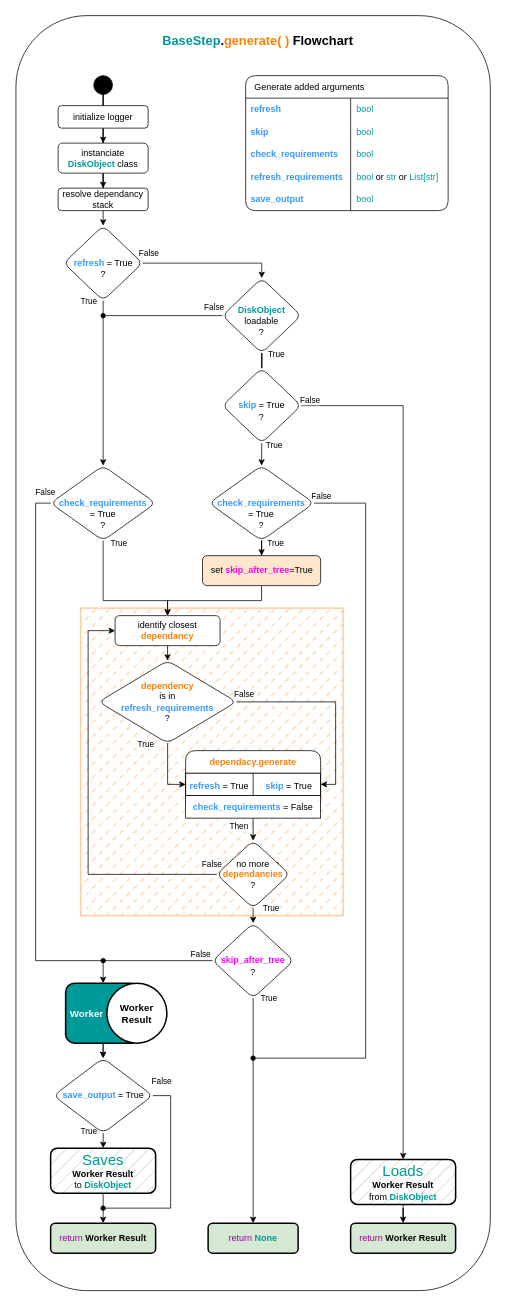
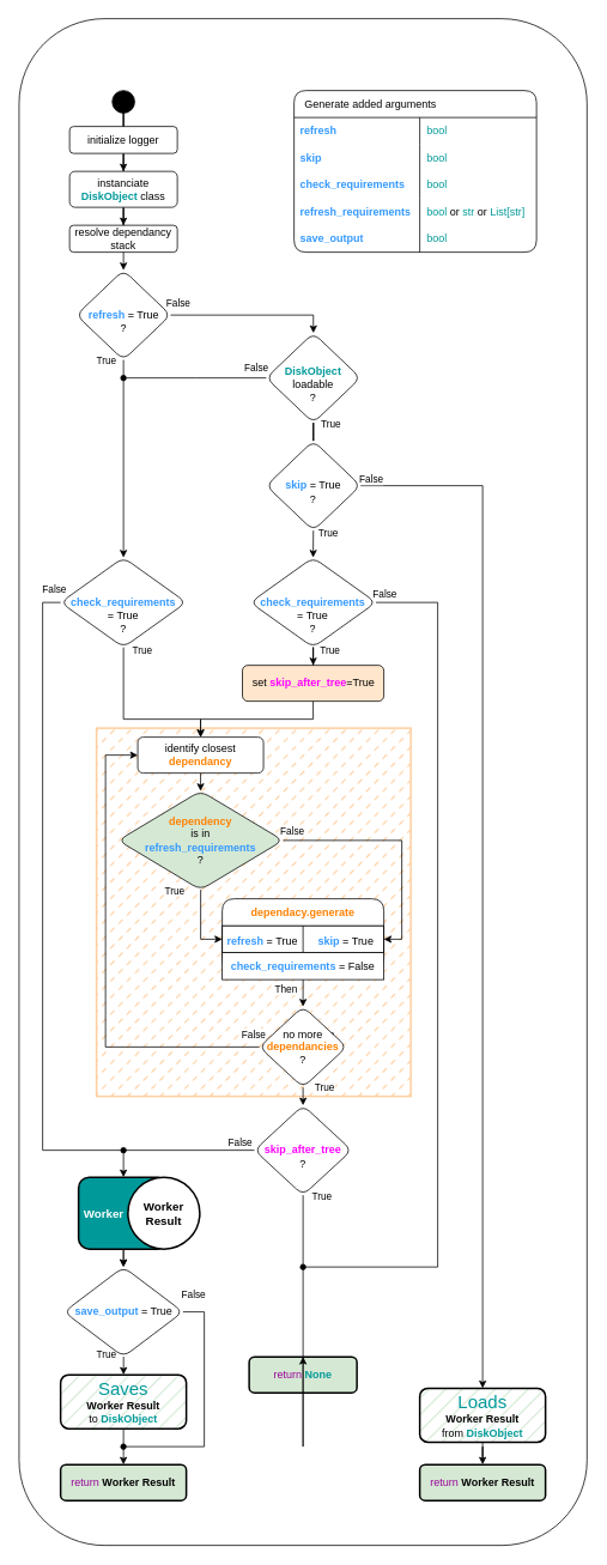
- <mxCell id="81" value="&lt;font style=&quot;font-size: 17px;&quot;&gt;&lt;b&gt;&lt;span style=&quot;color: rgb(0, 153, 153);&quot;&gt;BaseStep&lt;/span&gt;.&lt;span style=&quot;color: rgb(255, 128, 0);&quot;&gt;generate( ) &lt;/span&gt;Flowchart&lt;/b&gt;&lt;/font&gt;" style="text;html=1;align=center;verticalAlign=middle;resizable=0;points=[];autosize=1;strokeColor=none;fillColor=none;" parent="1" vertex="1"><mxGeometry x="203.25" y="40" width="280" height="30" as="geometry" /></mxCell>
- <mxCell id="55" value="&lt;div&gt;&lt;b&gt;&lt;span style=&quot;color: rgb(255, 128, 0);&quot;&gt;&lt;br&gt;&lt;/span&gt;&lt;/b&gt;&lt;/div&gt;&lt;div&gt;&lt;b&gt;&lt;span style=&quot;color: rgb(255, 128, 0);&quot;&gt;&lt;br&gt;&lt;/span&gt;&lt;/b&gt;&lt;/div&gt;&lt;div&gt;&lt;b&gt;&lt;span style=&quot;color: rgb(255, 128, 0);&quot;&gt;dependency&lt;/span&gt;&lt;/b&gt;&lt;/div&gt;&lt;div&gt;is in&lt;/div&gt;&lt;div&gt;&lt;span style=&quot;color: rgb(51, 153, 255);&quot;&gt;&lt;b&gt;refresh_requirements&lt;/b&gt;&lt;/span&gt;&lt;/div&gt;&lt;div&gt;?&lt;/div&gt;&lt;div&gt;&lt;span style=&quot;color: rgb(51, 153, 255);&quot;&gt;&lt;b&gt;&lt;br&gt;&lt;/b&gt;&lt;/span&gt;&lt;/div&gt;&lt;div&gt;&lt;span style=&quot;color: rgb(51, 153, 255);&quot;&gt;&lt;b&gt;&lt;br&gt;&lt;/b&gt;&lt;/span&gt;&lt;/div&gt;" style="rhombus;whiteSpace=wrap;html=1;rounded=1;" parent="1" vertex="1"><mxGeometry x="131.06" y="880" width="183.75" height="110" as="geometry" /></mxCell>
+ <mxCell id="55" value="&lt;div&gt;&lt;b&gt;&lt;span style=&quot;color: rgb(255, 128, 0);&quot;&gt;&lt;br&gt;&lt;/span&gt;&lt;/b&gt;&lt;/div&gt;&lt;div&gt;&lt;b&gt;&lt;span style=&quot;color: rgb(255, 128, 0);&quot;&gt;&lt;br&gt;&lt;/span&gt;&lt;/b&gt;&lt;/div&gt;&lt;div&gt;&lt;b&gt;&lt;span style=&quot;color: rgb(255, 128, 0);&quot;&gt;dependency&lt;/span&gt;&lt;/b&gt;&lt;/div&gt;&lt;div&gt;is in&lt;/div&gt;&lt;div&gt;&lt;span style=&quot;color: rgb(51, 153, 255);&quot;&gt;&lt;b&gt;refresh_requirements&lt;/b&gt;&lt;/span&gt;&lt;/div&gt;&lt;div&gt;?&lt;/div&gt;&lt;div&gt;&lt;span style=&quot;color: rgb(51, 153, 255);&quot;&gt;&lt;b&gt;&lt;br&gt;&lt;/b&gt;&lt;/span&gt;&lt;/div&gt;&lt;div&gt;&lt;span style=&quot;color: rgb(51, 153, 255);&quot;&gt;&lt;b&gt;&lt;br&gt;&lt;/b&gt;&lt;/span&gt;&lt;/div&gt;" style="rhombus;whiteSpace=wrap;html=1;rounded=1;fillColor=#d5e8d4;" parent="1" vertex="1"><mxGeometry x="131.06" y="880" width="183.75" height="110" as="geometry" /></mxCell>
- <mxCell id="26" value="&lt;span style=&quot;color: rgb(153, 0, 153);&quot;&gt;return &lt;/span&gt;&lt;span style=&quot;color: rgb(0, 153, 153);&quot;&gt;&lt;b&gt;None&lt;/b&gt;&lt;/span&gt;" style="rounded=1;whiteSpace=wrap;html=1;fillColor=#D5E8D4;strokeColor=#000000;strokeWidth=2;glass=0;shadow=0;fillStyle=solid;" parent="1" vertex="1"><mxGeometry x="277" y="1630" width="120" height="40" as="geometry" /></mxCell>
+ <mxCell id="26" value="&lt;span style=&quot;color: rgb(153, 0, 153);&quot;&gt;return &lt;/span&gt;&lt;span style=&quot;color: rgb(0, 153, 153);&quot;&gt;&lt;b&gt;None&lt;/b&gt;&lt;/span&gt;" style="rounded=1;whiteSpace=wrap;html=1;fillColor=#D5E8D4;strokeColor=#000000;strokeWidth=2;glass=0;shadow=0;fillStyle=solid;" parent="1" vertex="1"><mxGeometry x="277" y="1510" width="120" height="40" as="geometry" /></mxCell>
